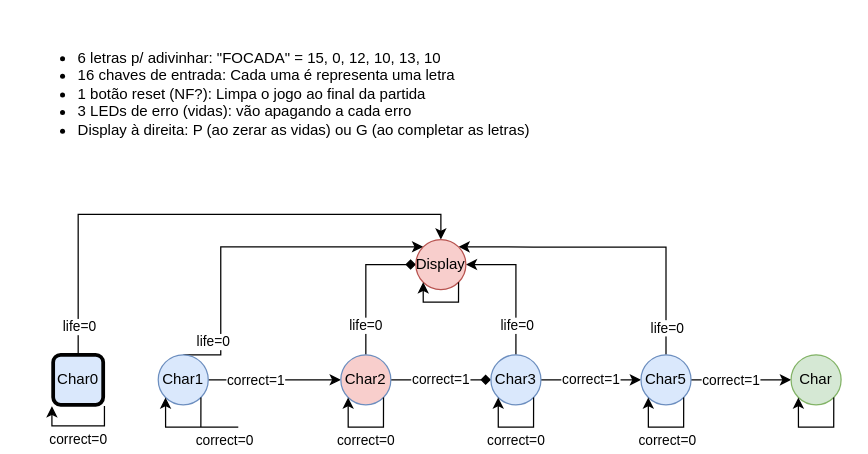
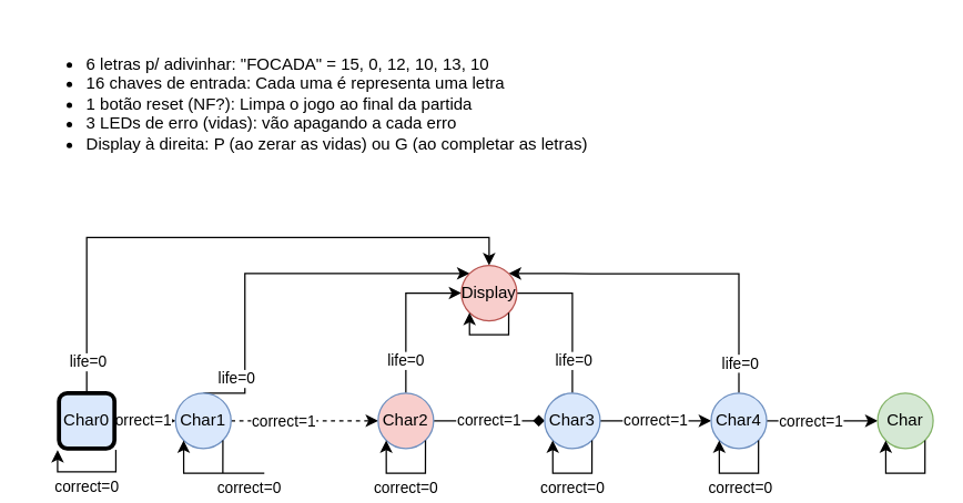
- <mxCell id="13" style="edgeStyle=orthogonalEdgeStyle;rounded=0;orthogonalLoop=1;jettySize=auto;html=1;exitX=0.5;exitY=0;exitDx=0;exitDy=0;entryX=0;entryY=0.5;entryDx=0;entryDy=0;endArrow=diamond;" edge="1" parent="1" source="16" target="27"><mxGeometry relative="1" as="geometry"><Array as="points"><mxPoint x="292" y="211" /></Array></mxGeometry></mxCell>
+ <mxCell id="13" style="edgeStyle=orthogonalEdgeStyle;rounded=0;orthogonalLoop=1;jettySize=auto;html=1;exitX=0.5;exitY=0;exitDx=0;exitDy=0;entryX=0;entryY=0.5;entryDx=0;entryDy=0;" edge="1" parent="1" source="16" target="27"><mxGeometry relative="1" as="geometry"><Array as="points"><mxPoint x="292" y="211" /></Array></mxGeometry></mxCell>
- <mxCell id="18" style="edgeStyle=orthogonalEdgeStyle;rounded=0;orthogonalLoop=1;jettySize=auto;html=1;exitX=0.5;exitY=0;exitDx=0;exitDy=0;entryX=1;entryY=0.5;entryDx=0;entryDy=0;" edge="1" parent="1" source="20" target="27"><mxGeometry relative="1" as="geometry"><Array as="points"><mxPoint x="412" y="211" /></Array></mxGeometry></mxCell>
+ <mxCell id="18" style="edgeStyle=orthogonalEdgeStyle;rounded=0;orthogonalLoop=1;jettySize=auto;html=1;exitX=0.5;exitY=0;exitDx=0;exitDy=0;entryX=1;entryY=0.5;entryDx=0;entryDy=0;endArrow=none;" edge="1" parent="1" source="20" target="27"><mxGeometry relative="1" as="geometry"><Array as="points"><mxPoint x="412" y="211" /></Array></mxGeometry></mxCell>
- <mxCell id="25" value="Char5" style="ellipse;whiteSpace=wrap;html=1;aspect=fixed;align=center;verticalAlign=middle;fillColor=#dae8fc;strokeColor=#6c8ebf;" vertex="1" parent="1"><mxGeometry x="512" y="283.22" width="40" height="40" as="geometry" /></mxCell>
+ <mxCell id="25" value="Char4" style="ellipse;whiteSpace=wrap;html=1;aspect=fixed;align=center;verticalAlign=middle;fillColor=#dae8fc;strokeColor=#6c8ebf;" vertex="1" parent="1"><mxGeometry x="512" y="283.22" width="40" height="40" as="geometry" /></mxCell>
+ <mxCell id="3" value="correct=1" style="edgeStyle=orthogonalEdgeStyle;rounded=0;orthogonalLoop=1;jettySize=auto;html=1;exitX=1;exitY=0.5;exitDx=0;exitDy=0;entryX=0;entryY=0.5;entryDx=0;entryDy=0;" edge="1" parent="1" source="6" target="11"><mxGeometry x="-0.189" relative="1" as="geometry"><mxPoint as="offset" /></mxGeometry></mxCell>
- <mxCell id="7" style="edgeStyle=orthogonalEdgeStyle;rounded=0;orthogonalLoop=1;jettySize=auto;html=1;exitX=1;exitY=0.5;exitDx=0;exitDy=0;" edge="1" parent="1" source="11" target="16"><mxGeometry relative="1" as="geometry"><Array as="points"><mxPoint x="232" y="303" /><mxPoint x="232" y="303" /></Array></mxGeometry></mxCell>
+ <mxCell id="7" style="edgeStyle=orthogonalEdgeStyle;rounded=0;orthogonalLoop=1;jettySize=auto;html=1;exitX=1;exitY=0.5;exitDx=0;exitDy=0;dashed=1;" edge="1" parent="1" source="11" target="16"><mxGeometry relative="1" as="geometry"><Array as="points"><mxPoint x="232" y="303" /><mxPoint x="232" y="303" /></Array></mxGeometry></mxCell>
